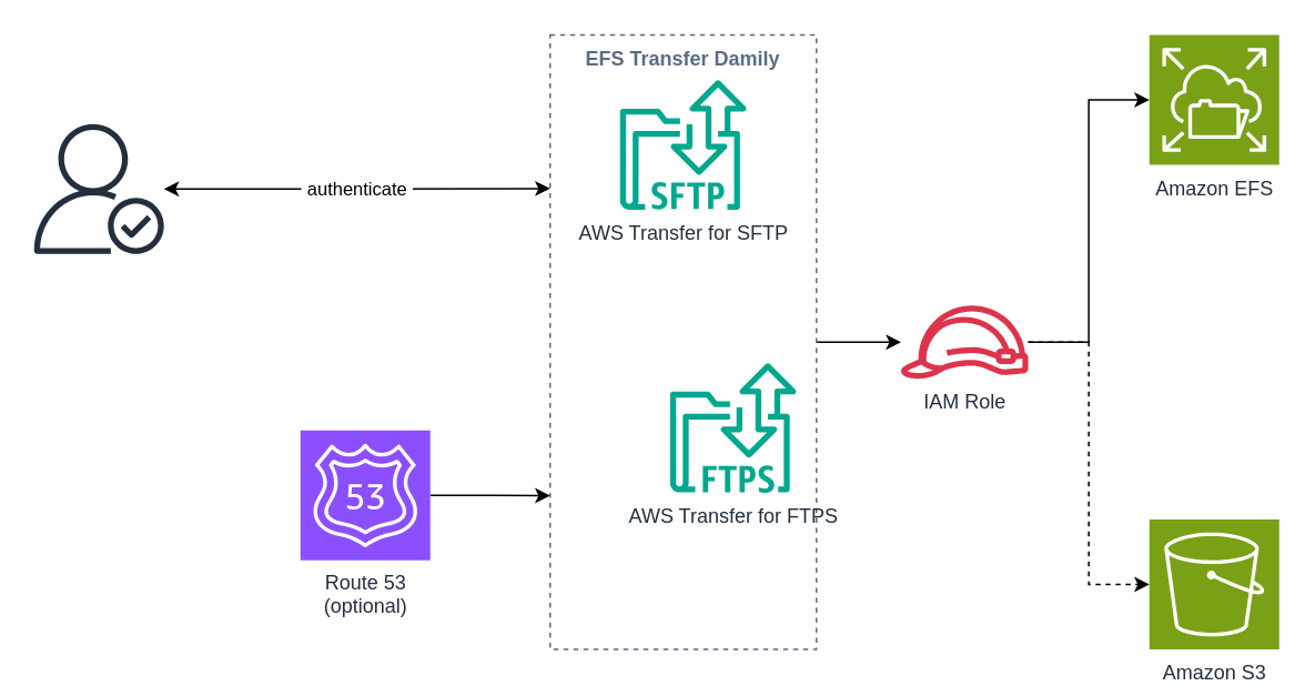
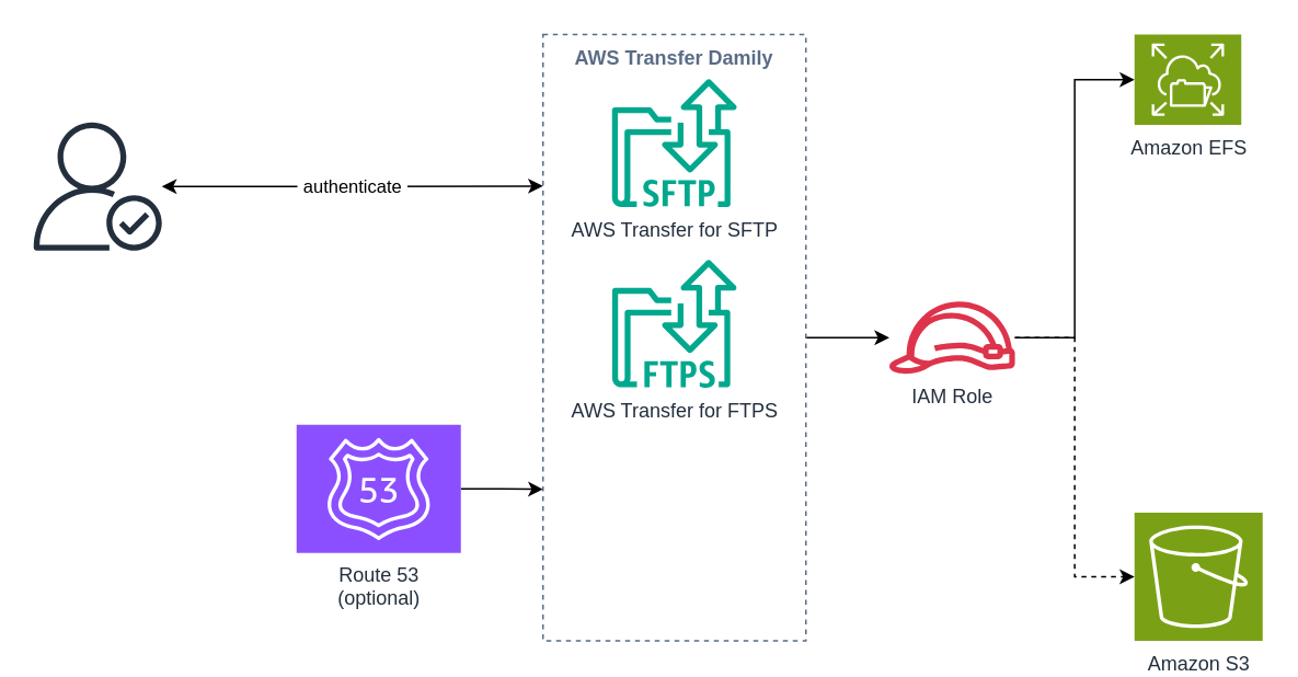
- <mxCell id="3" value="EFS Transfer Damily" style="fillColor=none;strokeColor=#5A6C86;dashed=1;verticalAlign=top;fontStyle=1;fontColor=#5A6C86;whiteSpace=wrap;html=1;" parent="1" vertex="1"><mxGeometry x="330" y="20.5" width="160" height="369" as="geometry" /></mxCell>
+ <mxCell id="3" value="AWS Transfer Damily" style="fillColor=none;strokeColor=#5A6C86;dashed=1;verticalAlign=top;fontStyle=1;fontColor=#5A6C86;whiteSpace=wrap;html=1;" parent="1" vertex="1"><mxGeometry x="330" y="20.5" width="160" height="369" as="geometry" /></mxCell>
- <mxCell id="9" value="Amazon EFS" style="sketch=0;points=[[0,0,0],[0.25,0,0],[0.5,0,0],[0.75,0,0],[1,0,0],[0,1,0],[0.25,1,0],[0.5,1,0],[0.75,1,0],[1,1,0],[0,0.25,0],[0,0.5,0],[0,0.75,0],[1,0.25,0],[1,0.5,0],[1,0.75,0]];outlineConnect=0;fontColor=#232F3E;fillColor=#7AA116;strokeColor=#ffffff;dashed=0;verticalLabelPosition=bottom;verticalAlign=top;align=center;html=1;fontSize=12;fontStyle=0;aspect=fixed;shape=mxgraph.aws4.resourceIcon;resIcon=mxgraph.aws4.elastic_file_system;" parent="1" vertex="1"><mxGeometry x="690" y="20.5" width="78" height="78" as="geometry" /></mxCell>
+ <mxCell id="9" value="Amazon EFS" style="sketch=0;points=[[0,0,0],[0.25,0,0],[0.5,0,0],[0.75,0,0],[1,0,0],[0,1,0],[0.25,1,0],[0.5,1,0],[0.75,1,0],[1,1,0],[0,0.25,0],[0,0.5,0],[0,0.75,0],[1,0.25,0],[1,0.5,0],[1,0.75,0]];outlineConnect=0;fontColor=#232F3E;fillColor=#7AA116;strokeColor=#ffffff;dashed=0;verticalLabelPosition=bottom;verticalAlign=top;align=center;html=1;fontSize=12;fontStyle=0;aspect=fixed;shape=mxgraph.aws4.resourceIcon;resIcon=mxgraph.aws4.elastic_file_system;" parent="1" vertex="1"><mxGeometry x="690" y="20.5" width="65" height="55" as="geometry" /></mxCell>
- <mxCell id="7" value="AWS Transfer for FTPS" style="sketch=0;outlineConnect=0;fontColor=#232F3E;gradientColor=none;fillColor=#01A88D;strokeColor=none;dashed=0;verticalLabelPosition=bottom;verticalAlign=top;align=center;html=1;fontSize=12;fontStyle=0;aspect=fixed;shape=mxgraph.aws4.transfer_for_ftps_resource;" parent="1" vertex="1"><mxGeometry x="402" y="217.5" width="76" height="78" as="geometry" /></mxCell>
+ <mxCell id="7" value="AWS Transfer for FTPS" style="sketch=0;outlineConnect=0;fontColor=#232F3E;gradientColor=none;fillColor=#01A88D;strokeColor=none;dashed=0;verticalLabelPosition=bottom;verticalAlign=top;align=center;html=1;fontSize=12;fontStyle=0;aspect=fixed;shape=mxgraph.aws4.transfer_for_ftps_resource;" parent="1" vertex="1"><mxGeometry x="372" y="157.5" width="76" height="78" as="geometry" /></mxCell>
- <mxCell id="5" value="Route 53&lt;div&gt;(optional)&lt;/div&gt;" style="sketch=0;points=[[0,0,0],[0.25,0,0],[0.5,0,0],[0.75,0,0],[1,0,0],[0,1,0],[0.25,1,0],[0.5,1,0],[0.75,1,0],[1,1,0],[0,0.25,0],[0,0.5,0],[0,0.75,0],[1,0.25,0],[1,0.5,0],[1,0.75,0]];outlineConnect=0;fontColor=#232F3E;fillColor=#8C4FFF;strokeColor=#ffffff;dashed=0;verticalLabelPosition=bottom;verticalAlign=top;align=center;html=1;fontSize=12;fontStyle=0;aspect=fixed;shape=mxgraph.aws4.resourceIcon;resIcon=mxgraph.aws4.route_53;" parent="1" vertex="1"><mxGeometry x="180" y="258" width="78" height="78" as="geometry" /></mxCell>
+ <mxCell id="5" value="Route 53&lt;div&gt;(optional)&lt;/div&gt;" style="sketch=0;points=[[0,0,0],[0.25,0,0],[0.5,0,0],[0.75,0,0],[1,0,0],[0,1,0],[0.25,1,0],[0.5,1,0],[0.75,1,0],[1,1,0],[0,0.25,0],[0,0.5,0],[0,0.75,0],[1,0.25,0],[1,0.5,0],[1,0.75,0]];outlineConnect=0;fontColor=#232F3E;fillColor=#8C4FFF;strokeColor=#ffffff;dashed=0;verticalLabelPosition=bottom;verticalAlign=top;align=center;html=1;fontSize=12;fontStyle=0;aspect=fixed;shape=mxgraph.aws4.resourceIcon;resIcon=mxgraph.aws4.route_53;" parent="1" vertex="1"><mxGeometry x="180" y="258" width="100" height="78" as="geometry" /></mxCell>
